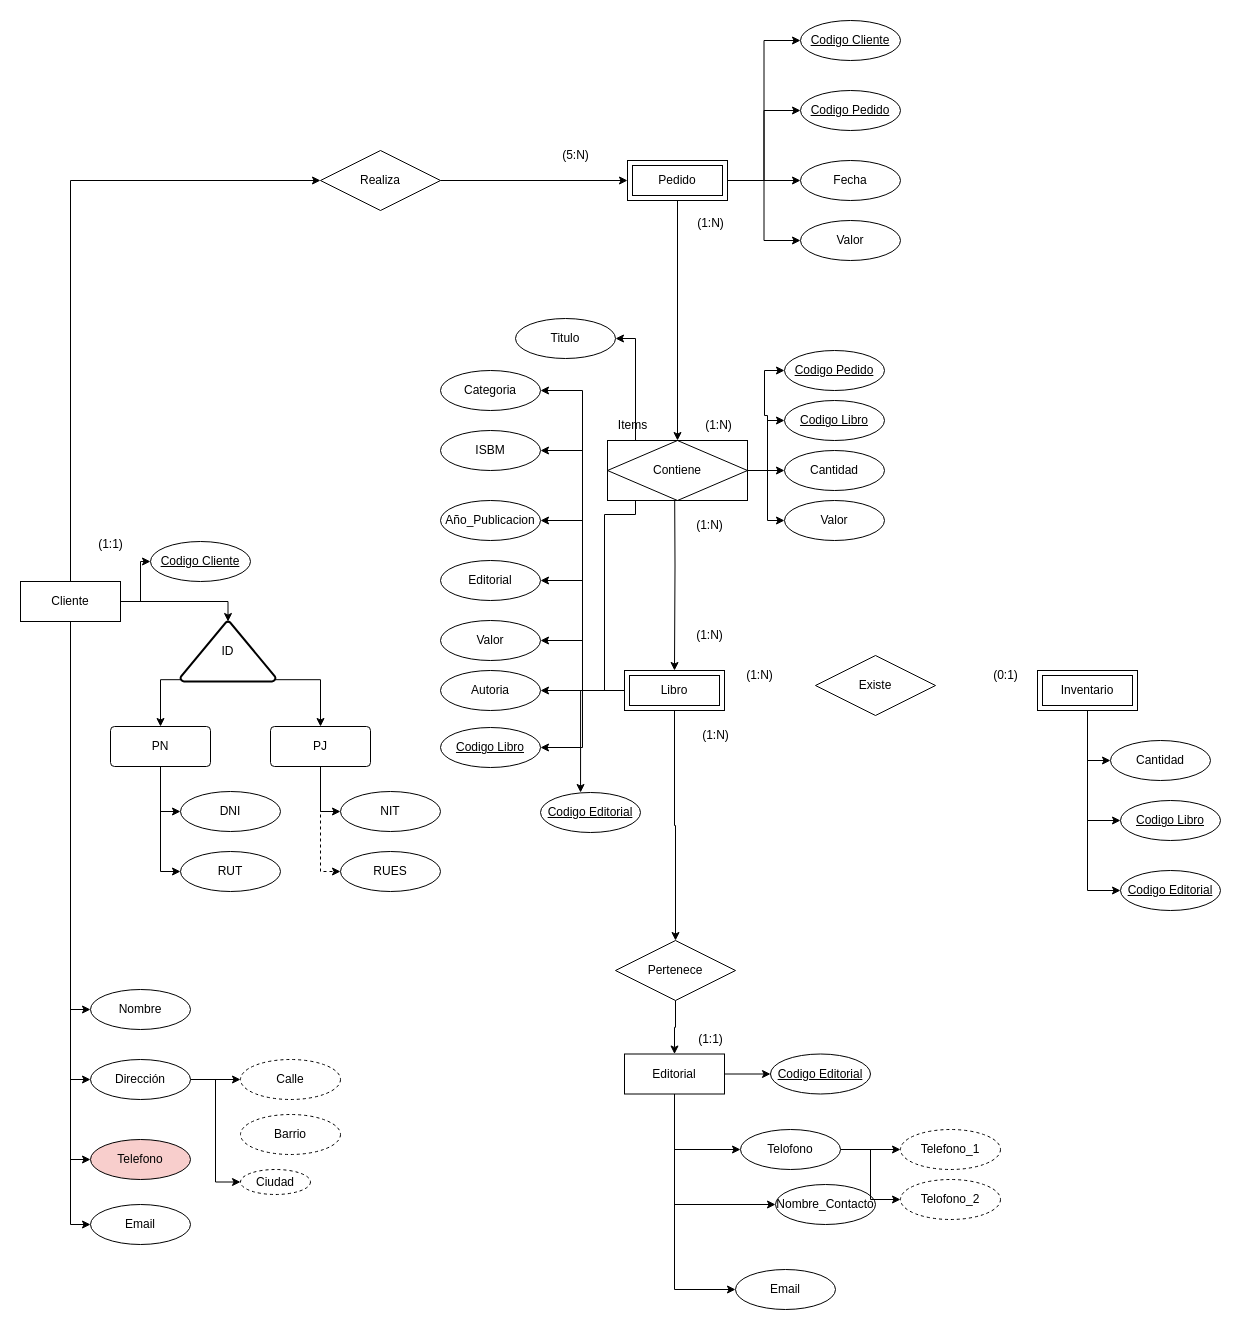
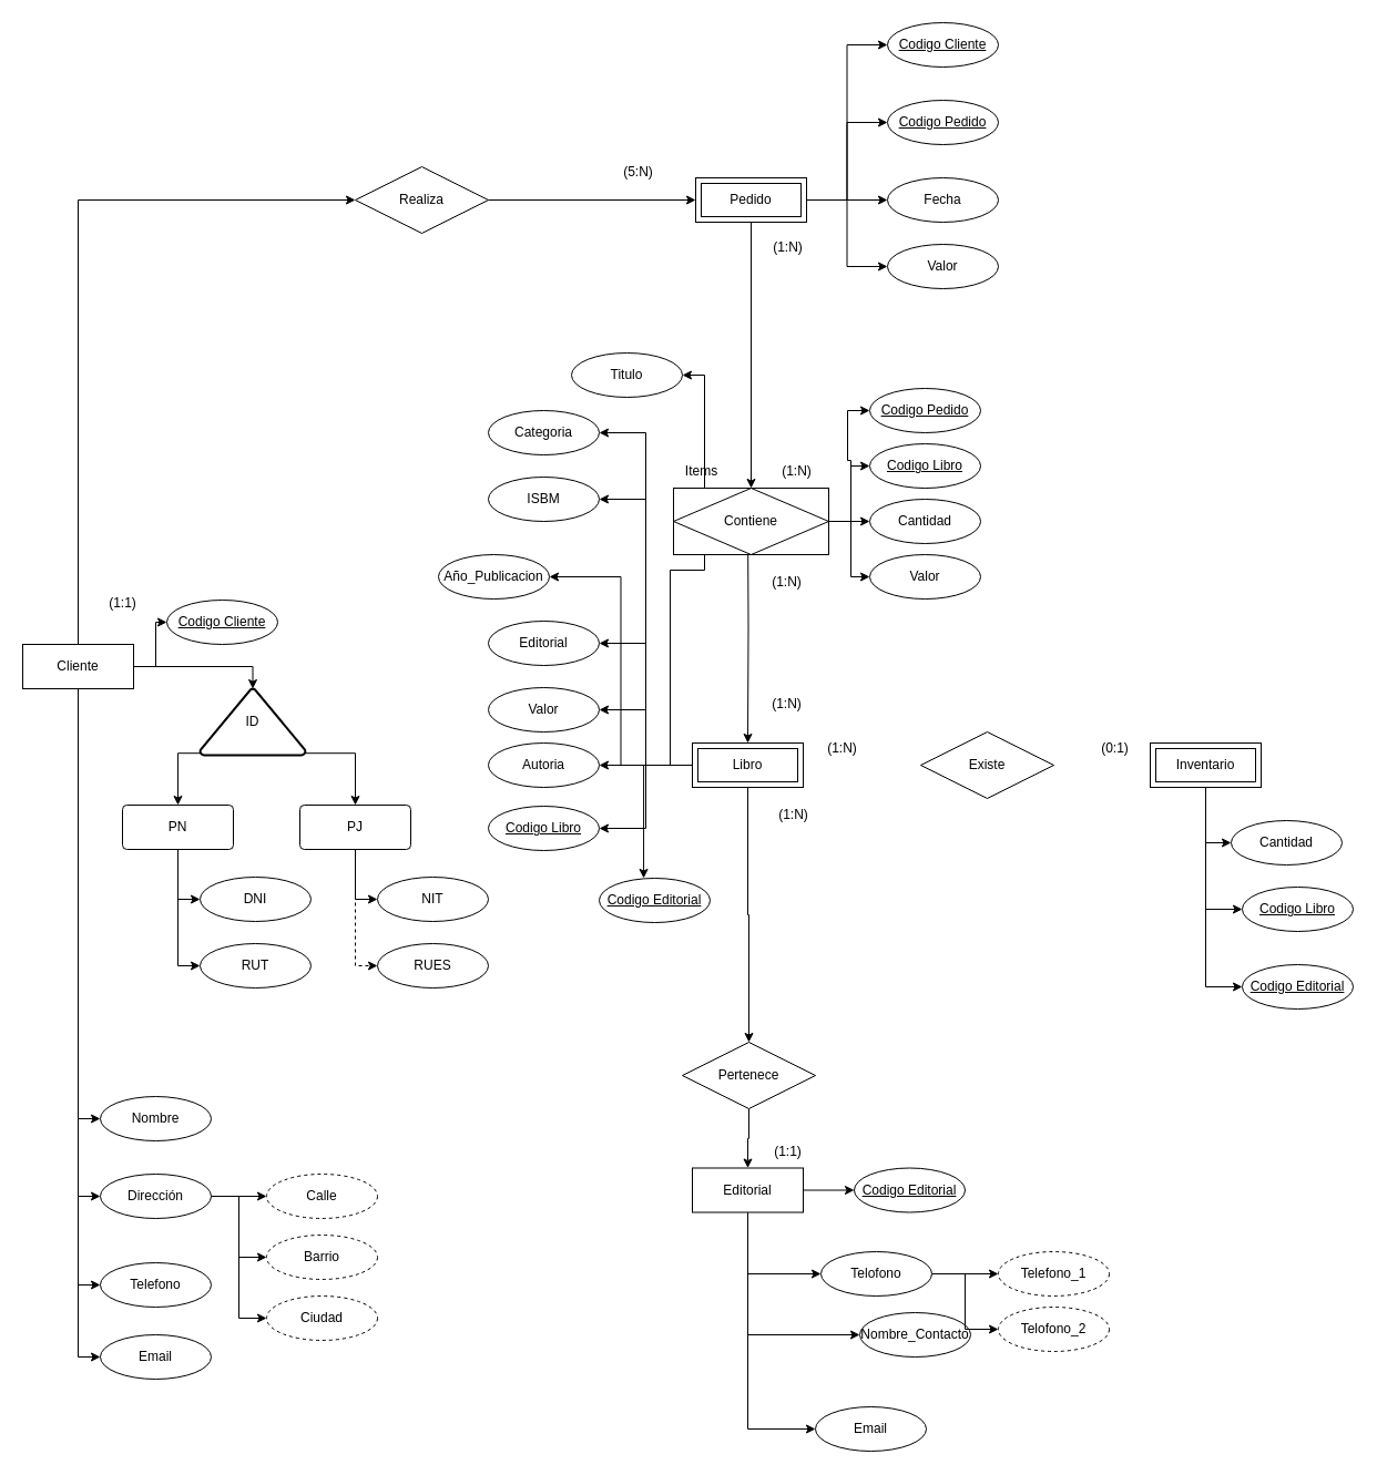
- <mxCell id="86" value="Año_Publicacion" style="ellipse;whiteSpace=wrap;html=1;align=center;" parent="1" vertex="1"><mxGeometry x="440" y="500" width="100" height="40" as="geometry" /></mxCell>
+ <mxCell id="86" value="Año_Publicacion" style="ellipse;whiteSpace=wrap;html=1;align=center;" parent="1" vertex="1"><mxGeometry x="395" y="500" width="100" height="40" as="geometry" /></mxCell>
- <mxCell id="46" value="Existe" style="shape=rhombus;perimeter=rhombusPerimeter;whiteSpace=wrap;html=1;align=center;" parent="1" vertex="1"><mxGeometry x="815" y="655" width="120" height="60" as="geometry" /></mxCell>
+ <mxCell id="46" value="Existe" style="shape=rhombus;perimeter=rhombusPerimeter;whiteSpace=wrap;html=1;align=center;" parent="1" vertex="1"><mxGeometry x="830" y="660" width="120" height="60" as="geometry" /></mxCell>
+ <mxCell id="59" style="edgeStyle=orthogonalEdgeStyle;rounded=0;orthogonalLoop=1;jettySize=auto;html=1;exitX=1;exitY=0.5;exitDx=0;exitDy=0;entryX=0;entryY=0.5;entryDx=0;entryDy=0;" parent="1" source="61" target="65" edge="1"><mxGeometry relative="1" as="geometry" /></mxCell>
- <mxCell id="62" value="Telefono" style="ellipse;whiteSpace=wrap;html=1;align=center;fillColor=#f8cecc;" parent="1" vertex="1"><mxGeometry x="90" y="1139" width="100" height="40" as="geometry" /></mxCell>
+ <mxCell id="62" value="Telefono" style="ellipse;whiteSpace=wrap;html=1;align=center;" parent="1" vertex="1"><mxGeometry x="90" y="1139" width="100" height="40" as="geometry" /></mxCell>
- <mxCell id="66" value="Ciudad" style="ellipse;whiteSpace=wrap;html=1;align=center;dashed=1;" parent="1" vertex="1"><mxGeometry x="240" y="1169" width="70" height="25" as="geometry" /></mxCell>
+ <mxCell id="66" value="Ciudad" style="ellipse;whiteSpace=wrap;html=1;align=center;dashed=1;" parent="1" vertex="1"><mxGeometry x="240" y="1169" width="100" height="40" as="geometry" /></mxCell>
